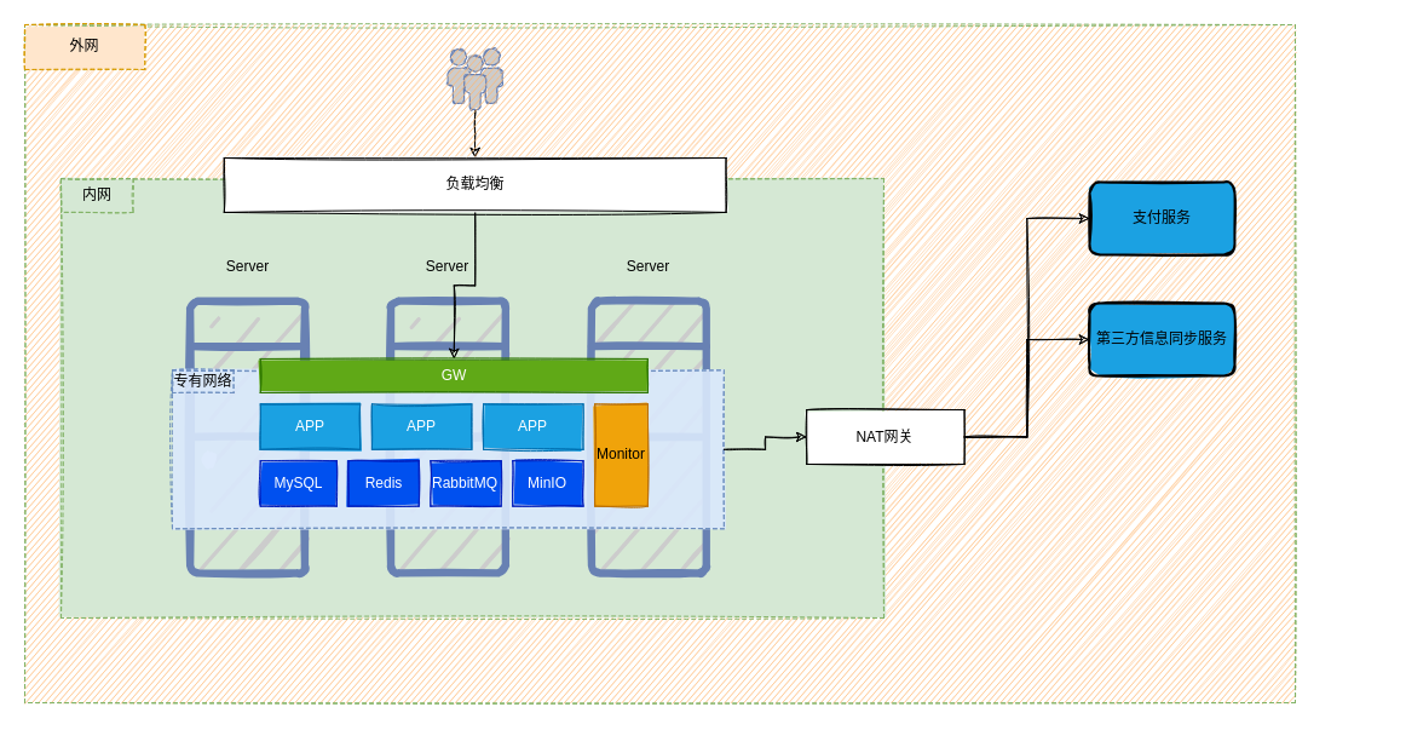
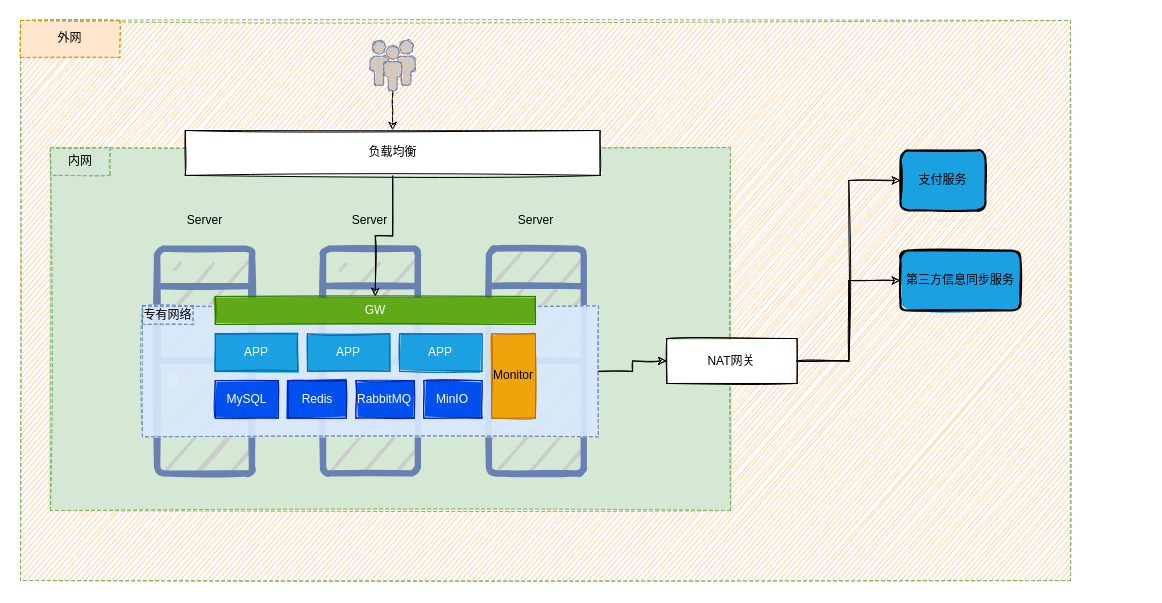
- <mxCell id="8" value="支付服务" style="rounded=1;whiteSpace=wrap;html=1;strokeWidth=2;fillWeight=4;hachureGap=8;hachureAngle=45;fillColor=#1ba1e2;sketch=1;shadow=0;glass=0;fillStyle=solid;" parent="5" vertex="1"><mxGeometry x="880" y="129.996" width="120" height="60" as="geometry" /></mxCell>
+ <mxCell id="8" value="支付服务" style="rounded=1;whiteSpace=wrap;html=1;strokeWidth=2;fillWeight=4;hachureGap=8;hachureAngle=45;fillColor=#1ba1e2;sketch=1;shadow=0;glass=0;fillStyle=solid;" parent="5" vertex="1"><mxGeometry x="880" y="129.996" width="85" height="60" as="geometry" /></mxCell>
